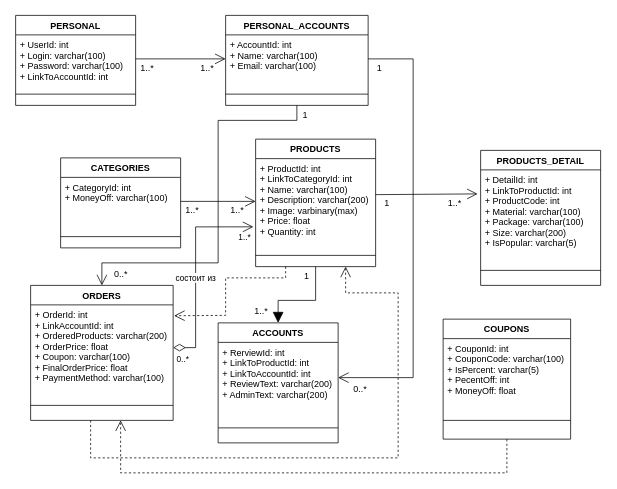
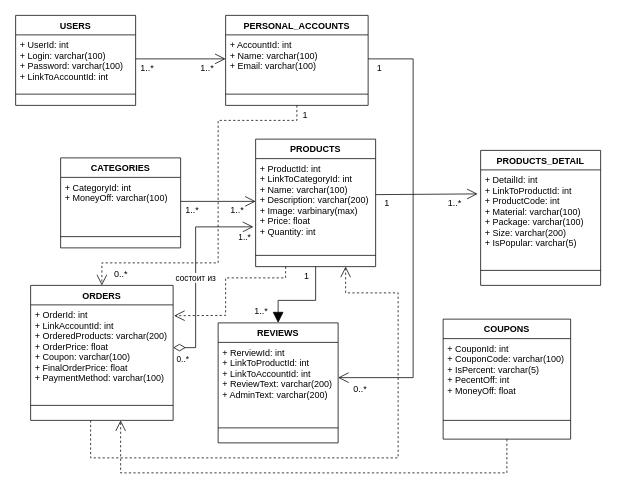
- <mxCell id="2" value="PERSONAL" style="swimlane;fontStyle=1;align=center;verticalAlign=top;childLayout=stackLayout;horizontal=1;startSize=26;horizontalStack=0;resizeParent=1;resizeParentMax=0;resizeLast=0;collapsible=1;marginBottom=0;" vertex="1" parent="1"><mxGeometry x="20" y="20" width="160" height="120" as="geometry"><mxRectangle x="70" y="80" width="70" height="26" as="alternateBounds" /></mxGeometry></mxCell>
+ <mxCell id="2" value="USERS" style="swimlane;fontStyle=1;align=center;verticalAlign=top;childLayout=stackLayout;horizontal=1;startSize=26;horizontalStack=0;resizeParent=1;resizeParentMax=0;resizeLast=0;collapsible=1;marginBottom=0;" vertex="1" parent="1"><mxGeometry x="20" y="20" width="160" height="120" as="geometry"><mxRectangle x="70" y="80" width="70" height="26" as="alternateBounds" /></mxGeometry></mxCell>
- <mxCell id="41" value="" style="endArrow=open;endFill=1;endSize=12;html=1;rounded=0;jumpStyle=none;exitX=0.5;exitY=1;exitDx=0;exitDy=0;entryX=0.5;entryY=0;entryDx=0;entryDy=0;" edge="1" parent="1" source="8" target="17"><mxGeometry width="160" relative="1" as="geometry"><mxPoint x="250" y="185" as="sourcePoint" /><mxPoint x="350" y="185" as="targetPoint" /><Array as="points"><mxPoint x="395" y="160" /><mxPoint x="290" y="160" /><mxPoint x="290" y="350" /><mxPoint x="135" y="350" /></Array></mxGeometry></mxCell>
+ <mxCell id="41" value="" style="endArrow=open;endFill=1;endSize=12;html=1;rounded=0;jumpStyle=none;exitX=0.5;exitY=1;exitDx=0;exitDy=0;entryX=0.5;entryY=0;entryDx=0;entryDy=0;dashed=1;" edge="1" parent="1" source="8" target="17"><mxGeometry width="160" relative="1" as="geometry"><mxPoint x="250" y="185" as="sourcePoint" /><mxPoint x="350" y="185" as="targetPoint" /><Array as="points"><mxPoint x="395" y="160" /><mxPoint x="290" y="160" /><mxPoint x="290" y="350" /><mxPoint x="135" y="350" /></Array></mxGeometry></mxCell>
- <mxCell id="20" value="ACCOUNTS" style="swimlane;fontStyle=1;align=center;verticalAlign=top;childLayout=stackLayout;horizontal=1;startSize=26;horizontalStack=0;resizeParent=1;resizeParentMax=0;resizeLast=0;collapsible=1;marginBottom=0;" vertex="1" parent="1"><mxGeometry x="290" y="430" width="160" height="160" as="geometry"><mxRectangle x="70" y="80" width="70" height="26" as="alternateBounds" /></mxGeometry></mxCell>
+ <mxCell id="20" value="REVIEWS" style="swimlane;fontStyle=1;align=center;verticalAlign=top;childLayout=stackLayout;horizontal=1;startSize=26;horizontalStack=0;resizeParent=1;resizeParentMax=0;resizeLast=0;collapsible=1;marginBottom=0;" vertex="1" parent="1"><mxGeometry x="290" y="430" width="160" height="160" as="geometry"><mxRectangle x="70" y="80" width="70" height="26" as="alternateBounds" /></mxGeometry></mxCell>
